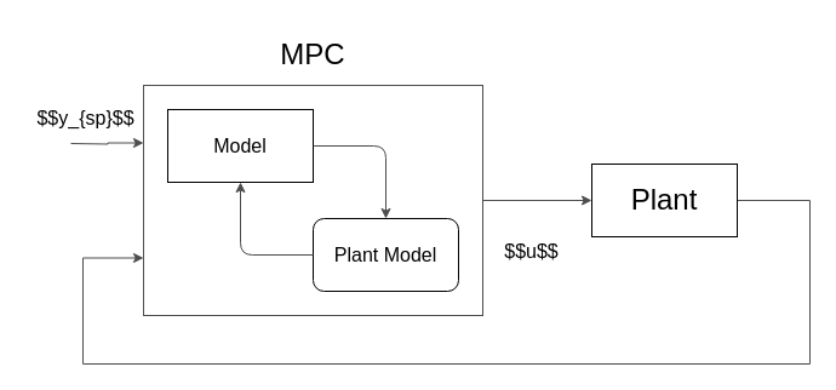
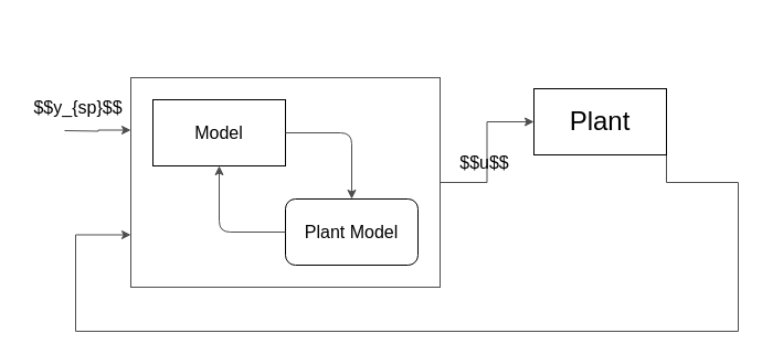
- <mxCell id="8" value="MPC" style="text;html=1;strokeColor=none;fillColor=none;align=center;verticalAlign=middle;whiteSpace=wrap;rounded=0;fontSize=24;" vertex="1" parent="1"><mxGeometry x="213" y="20" width="90" height="50" as="geometry" /></mxCell>
- <mxCell id="11" value="Plant" style="rounded=0;whiteSpace=wrap;html=1;fillColor=none;fontSize=24;" vertex="1" parent="1"><mxGeometry x="488" y="135" width="120" height="60" as="geometry" /></mxCell>
+ <mxCell id="11" value="Plant" style="rounded=0;whiteSpace=wrap;html=1;fillColor=none;fontSize=24;" vertex="1" parent="1"><mxGeometry x="483" y="80" width="120" height="60" as="geometry" /></mxCell>
- <mxCell id="13" value="$$u$$" style="text;html=1;align=center;verticalAlign=middle;resizable=0;points=[];autosize=1;strokeColor=none;fillColor=none;fontSize=16;" vertex="1" parent="1"><mxGeometry x="408" y="197" width="60" height="20" as="geometry" /></mxCell>
+ <mxCell id="13" value="$$u$$" style="text;html=1;align=center;verticalAlign=middle;resizable=0;points=[];autosize=1;strokeColor=none;fillColor=none;fontSize=16;" vertex="1" parent="1"><mxGeometry x="408" y="137" width="60" height="20" as="geometry" /></mxCell>
